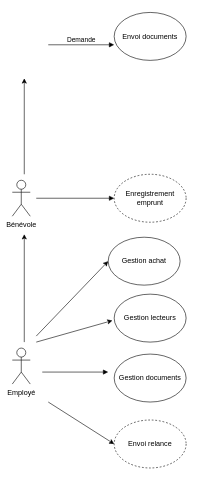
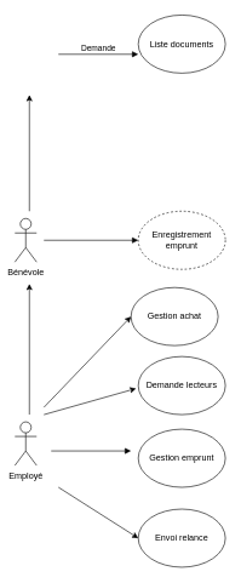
- <mxCell id="3" value="Envoi documents" style="ellipse;whiteSpace=wrap;html=1;" vertex="1" parent="1"><mxGeometry x="190" y="20" width="120" height="80" as="geometry" /></mxCell>
+ <mxCell id="3" value="Liste documents" style="ellipse;whiteSpace=wrap;html=1;" vertex="1" parent="1"><mxGeometry x="190" y="20" width="120" height="80" as="geometry" /></mxCell>
- <mxCell id="6" value="Gestion lecteurs" style="ellipse;whiteSpace=wrap;html=1;" vertex="1" parent="1"><mxGeometry x="190" y="490" width="120" height="80" as="geometry" /></mxCell>
+ <mxCell id="6" value="Demande lecteurs" style="ellipse;whiteSpace=wrap;html=1;" vertex="1" parent="1"><mxGeometry x="190" y="490" width="120" height="80" as="geometry" /></mxCell>
- <mxCell id="5" value="Gestion documents" style="ellipse;whiteSpace=wrap;html=1;" vertex="1" parent="1"><mxGeometry x="190" y="590" width="120" height="80" as="geometry" /></mxCell>
+ <mxCell id="5" value="Gestion emprunt" style="ellipse;whiteSpace=wrap;html=1;" vertex="1" parent="1"><mxGeometry x="190" y="590" width="120" height="80" as="geometry" /></mxCell>
- <mxCell id="9" value="Envoi relance" style="ellipse;whiteSpace=wrap;html=1;dashed=1;" vertex="1" parent="1"><mxGeometry x="190" y="700" width="120" height="80" as="geometry" /></mxCell>
+ <mxCell id="9" value="Envoi relance" style="ellipse;whiteSpace=wrap;html=1;" vertex="1" parent="1"><mxGeometry x="190" y="700" width="120" height="80" as="geometry" /></mxCell>
